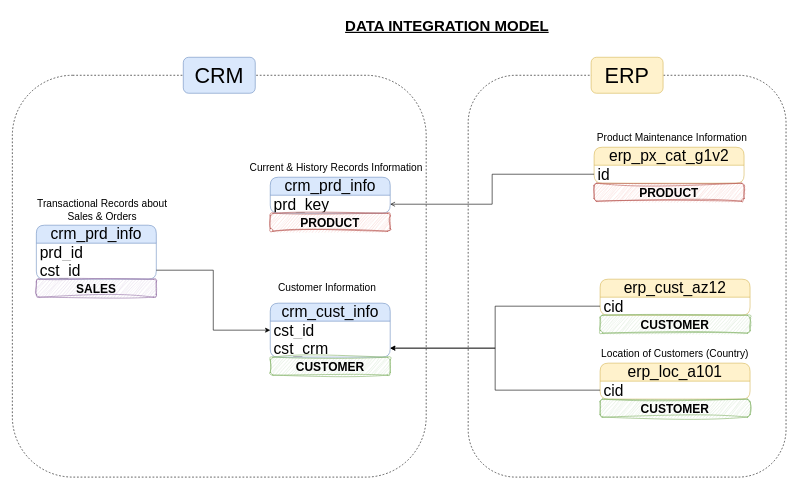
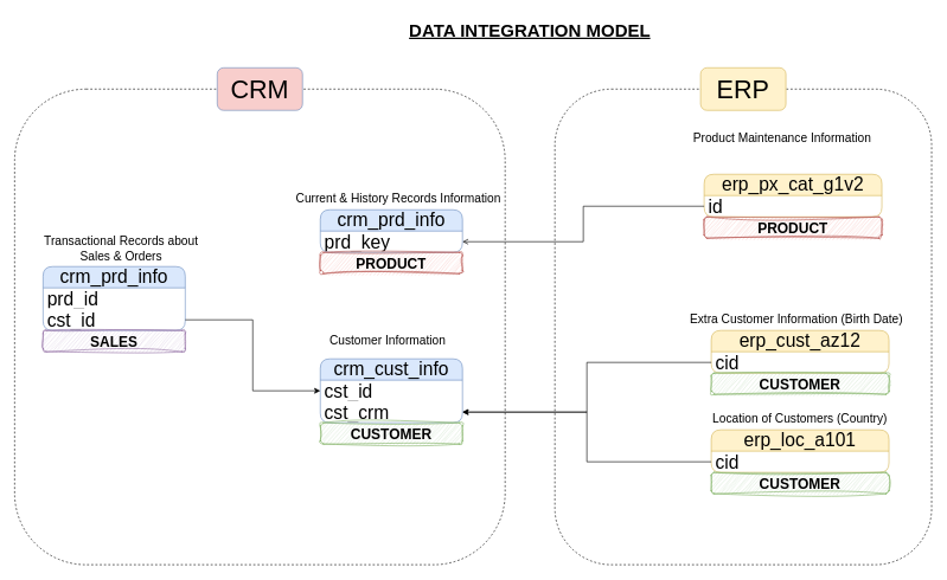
- <mxCell id="28" value="&lt;font style=&quot;font-size: 36px;&quot;&gt;CRM&lt;/font&gt;" style="rounded=1;whiteSpace=wrap;html=1;fillColor=#dae8fc;strokeColor=#6c8ebf;" vertex="1" parent="1"><mxGeometry x="305" y="95" width="120" height="60" as="geometry" /></mxCell>
+ <mxCell id="28" value="&lt;font style=&quot;font-size: 36px;&quot;&gt;CRM&lt;/font&gt;" style="rounded=1;whiteSpace=wrap;html=1;fillColor=#f8cecc;strokeColor=#6c8ebf;" vertex="1" parent="1"><mxGeometry x="305" y="95" width="120" height="60" as="geometry" /></mxCell>
- <mxCell id="24" value="&lt;font style=&quot;font-size: 17px;&quot;&gt;Product Maintenance Information&lt;/font&gt;" style="text;html=1;align=center;verticalAlign=middle;whiteSpace=wrap;rounded=0;" vertex="1" parent="1"><mxGeometry x="960" y="215" width="320" height="30" as="geometry" /></mxCell>
+ <mxCell id="24" value="&lt;font style=&quot;font-size: 17px;&quot;&gt;Product Maintenance Information&lt;/font&gt;" style="text;html=1;align=center;verticalAlign=middle;whiteSpace=wrap;rounded=0;" vertex="1" parent="1"><mxGeometry x="940" y="180" width="320" height="30" as="geometry" /></mxCell>
+ <mxCell id="16" value="&lt;font style=&quot;font-size: 17px;&quot;&gt;Extra Customer Information (Birth Date)&lt;/font&gt;" style="text;html=1;align=center;verticalAlign=middle;whiteSpace=wrap;rounded=0;" vertex="1" parent="1"><mxGeometry x="960" y="435" width="320" height="30" as="geometry" /></mxCell>
